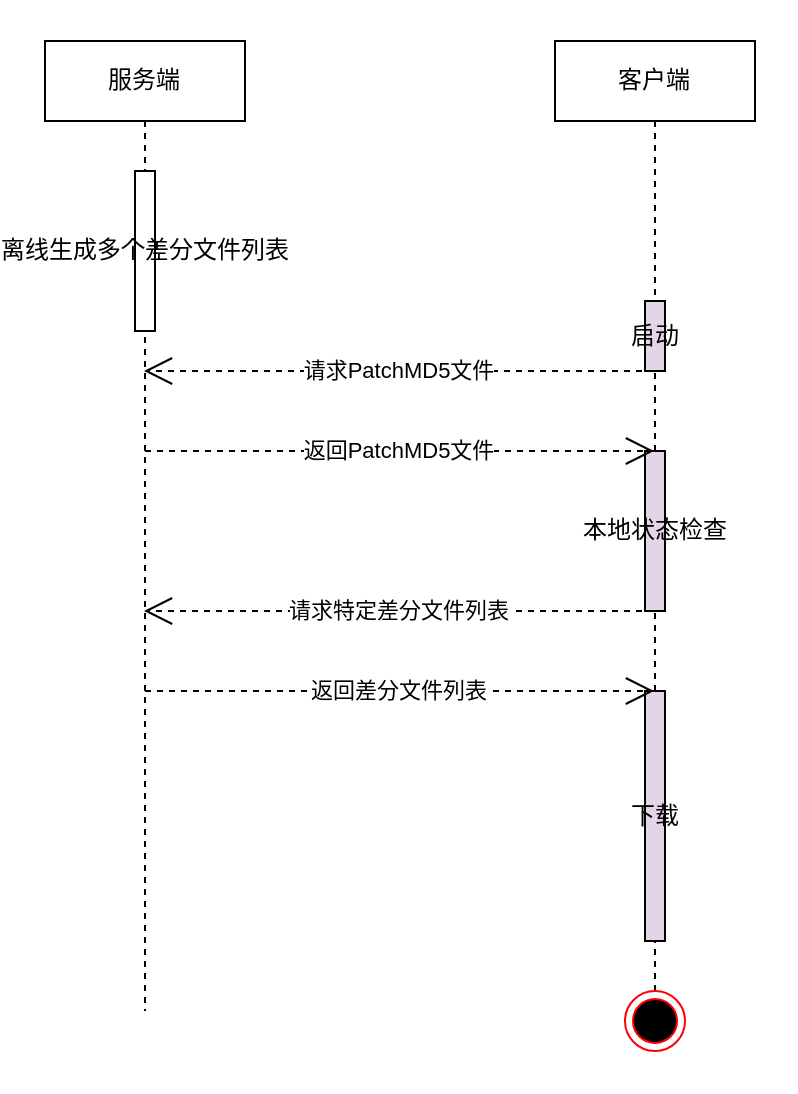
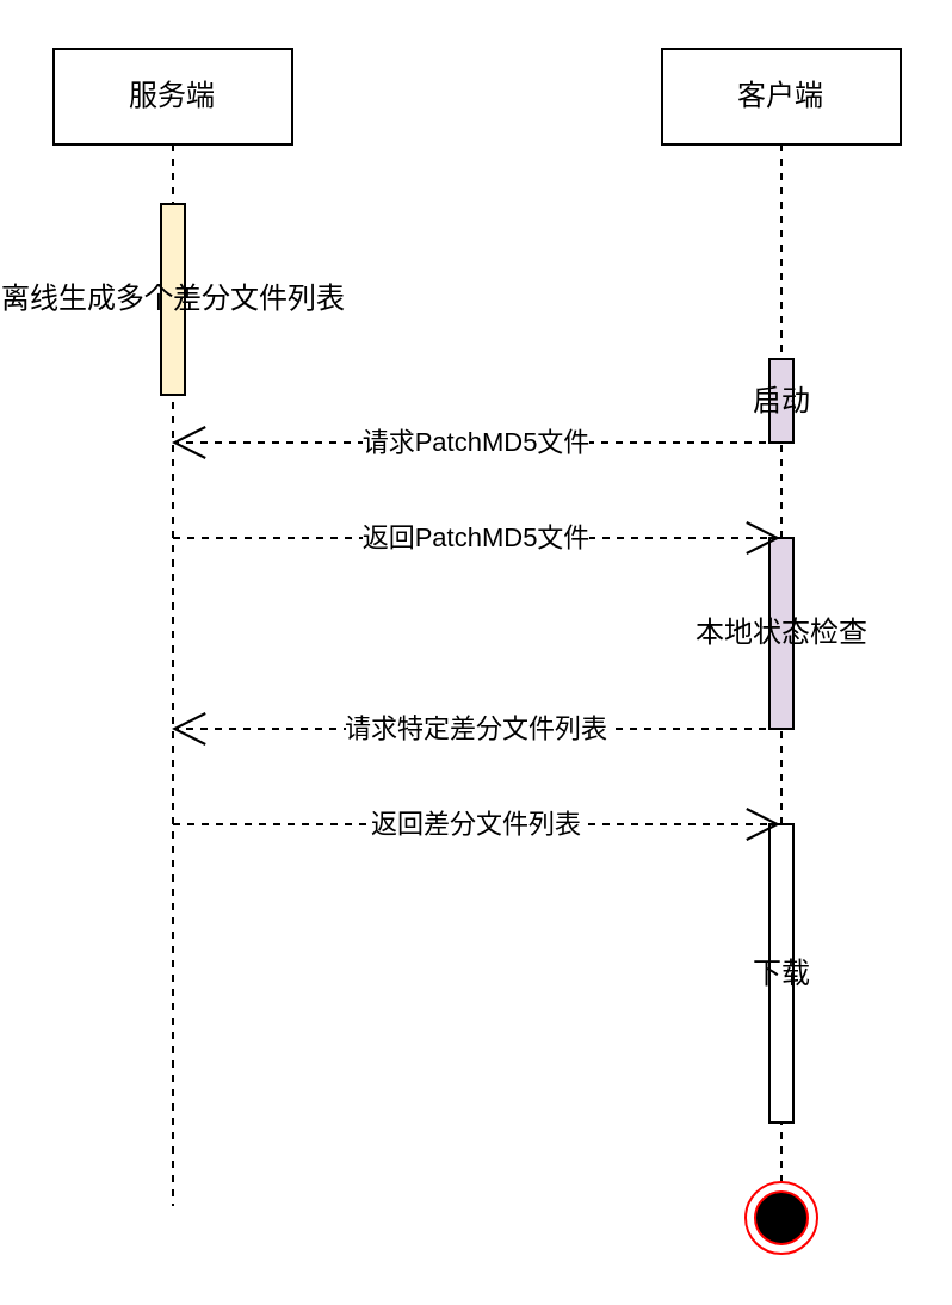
- <mxCell id="3" value="离线生成多个差分文件列表" style="html=1;points=[];perimeter=orthogonalPerimeter;outlineConnect=0;targetShapes=umlLifeline;portConstraint=eastwest;newEdgeStyle={&quot;edgeStyle&quot;:&quot;elbowEdgeStyle&quot;,&quot;elbow&quot;:&quot;vertical&quot;,&quot;curved&quot;:0,&quot;rounded&quot;:0};" vertex="1" parent="2"><mxGeometry x="45" y="65" width="10" height="80" as="geometry" /></mxCell>
+ <mxCell id="3" value="离线生成多个差分文件列表" style="html=1;points=[];perimeter=orthogonalPerimeter;outlineConnect=0;targetShapes=umlLifeline;portConstraint=eastwest;newEdgeStyle={&quot;edgeStyle&quot;:&quot;elbowEdgeStyle&quot;,&quot;elbow&quot;:&quot;vertical&quot;,&quot;curved&quot;:0,&quot;rounded&quot;:0};fillColor=#fff2cc;" vertex="1" parent="2"><mxGeometry x="45" y="65" width="10" height="80" as="geometry" /></mxCell>
- <mxCell id="7" value="下载" style="html=1;points=[];perimeter=orthogonalPerimeter;outlineConnect=0;targetShapes=umlLifeline;portConstraint=eastwest;newEdgeStyle={&quot;edgeStyle&quot;:&quot;elbowEdgeStyle&quot;,&quot;elbow&quot;:&quot;vertical&quot;,&quot;curved&quot;:0,&quot;rounded&quot;:0};fillColor=#e1d5e7;" vertex="1" parent="4"><mxGeometry x="45" y="325" width="10" height="125" as="geometry" /></mxCell>
+ <mxCell id="7" value="下载" style="html=1;points=[];perimeter=orthogonalPerimeter;outlineConnect=0;targetShapes=umlLifeline;portConstraint=eastwest;newEdgeStyle={&quot;edgeStyle&quot;:&quot;elbowEdgeStyle&quot;,&quot;elbow&quot;:&quot;vertical&quot;,&quot;curved&quot;:0,&quot;rounded&quot;:0};" vertex="1" parent="4"><mxGeometry x="45" y="325" width="10" height="125" as="geometry" /></mxCell>
